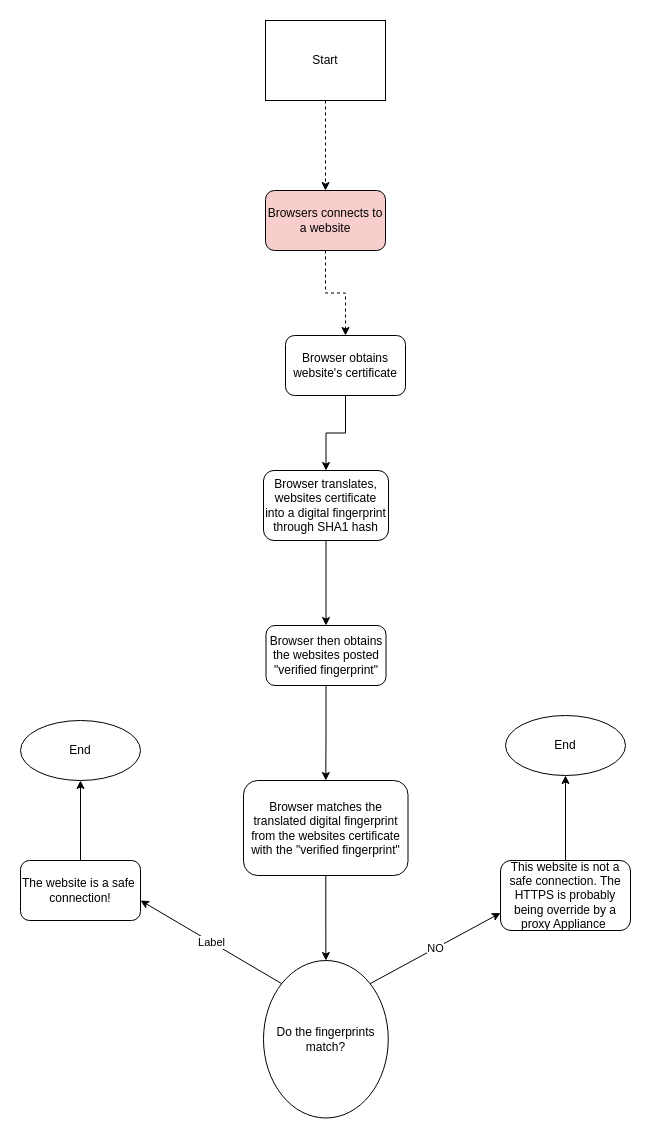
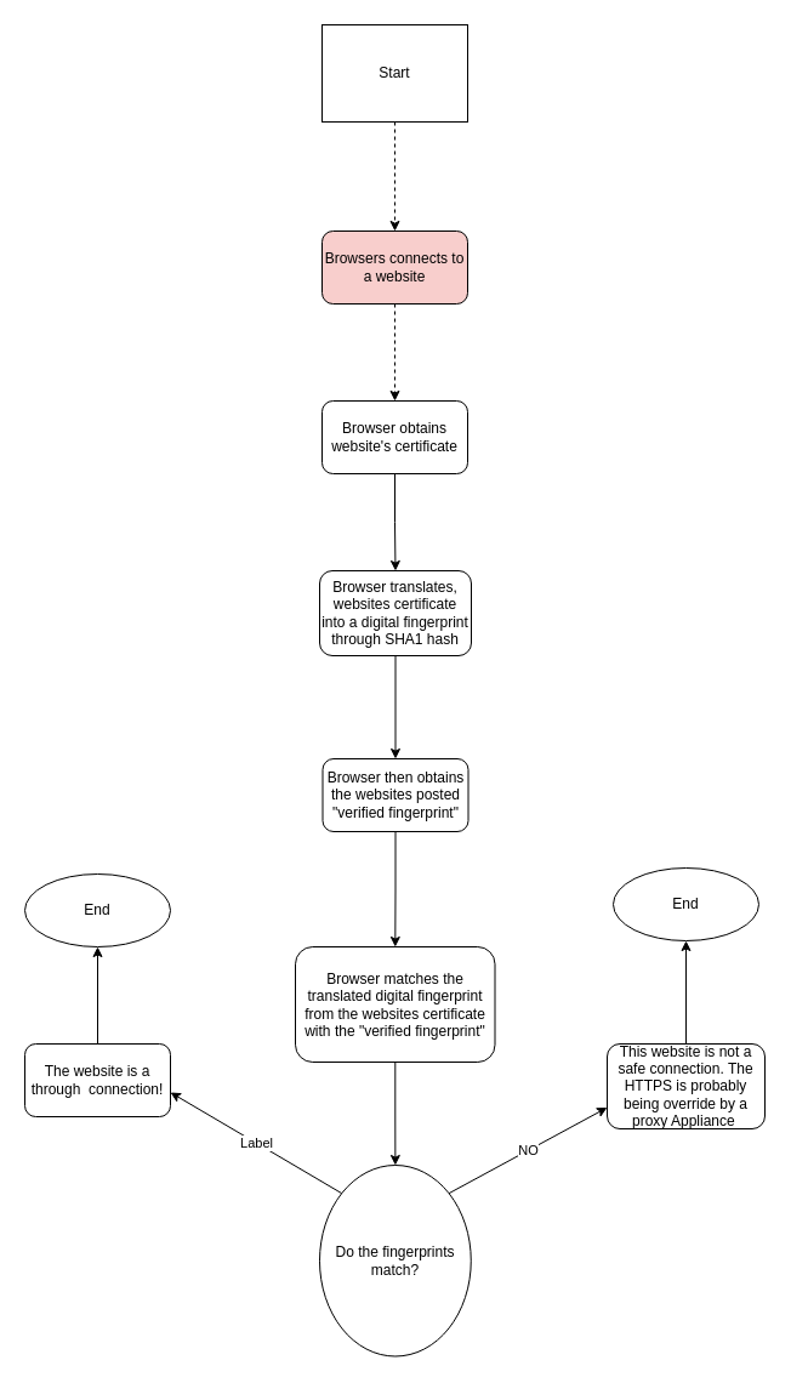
- <mxCell id="7" value="Browser obtains website's certificate" style="rounded=1;whiteSpace=wrap;html=1;" vertex="1" parent="1"><mxGeometry x="285" y="335" width="120" height="60" as="geometry" /></mxCell>
+ <mxCell id="7" value="Browser obtains website's certificate" style="rounded=1;whiteSpace=wrap;html=1;" vertex="1" parent="1"><mxGeometry x="265" y="330" width="120" height="60" as="geometry" /></mxCell>
- <mxCell id="22" value="The website is a safe&amp;nbsp; connection!" style="rounded=1;whiteSpace=wrap;html=1;" vertex="1" parent="1"><mxGeometry x="20" y="860" width="120" height="60" as="geometry" /></mxCell>
+ <mxCell id="22" value="The website is a through&amp;nbsp; connection!" style="rounded=1;whiteSpace=wrap;html=1;" vertex="1" parent="1"><mxGeometry x="20" y="860" width="120" height="60" as="geometry" /></mxCell>
